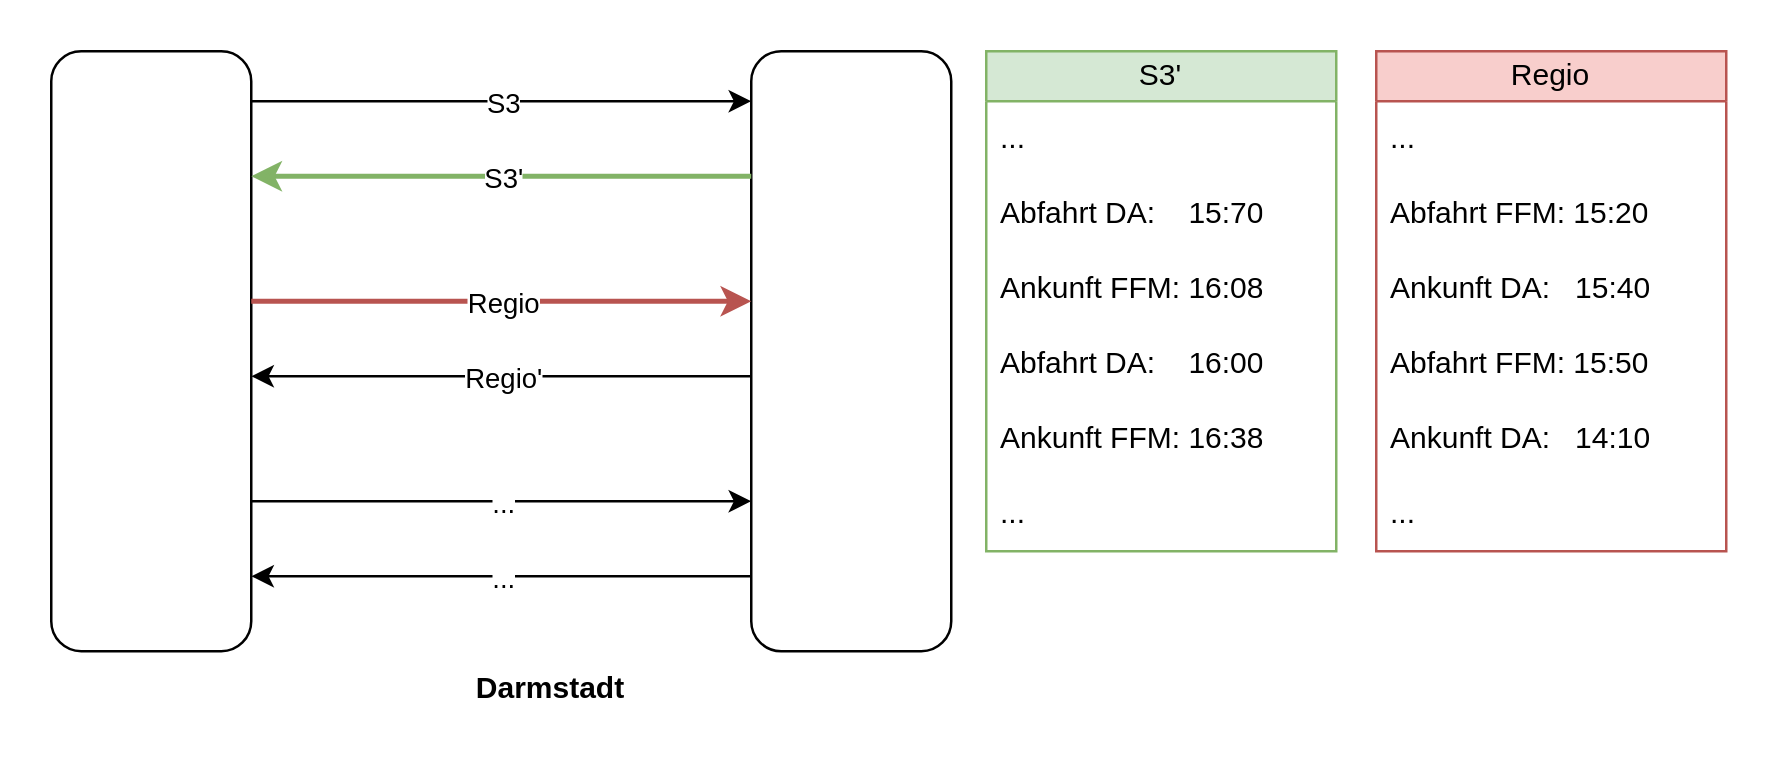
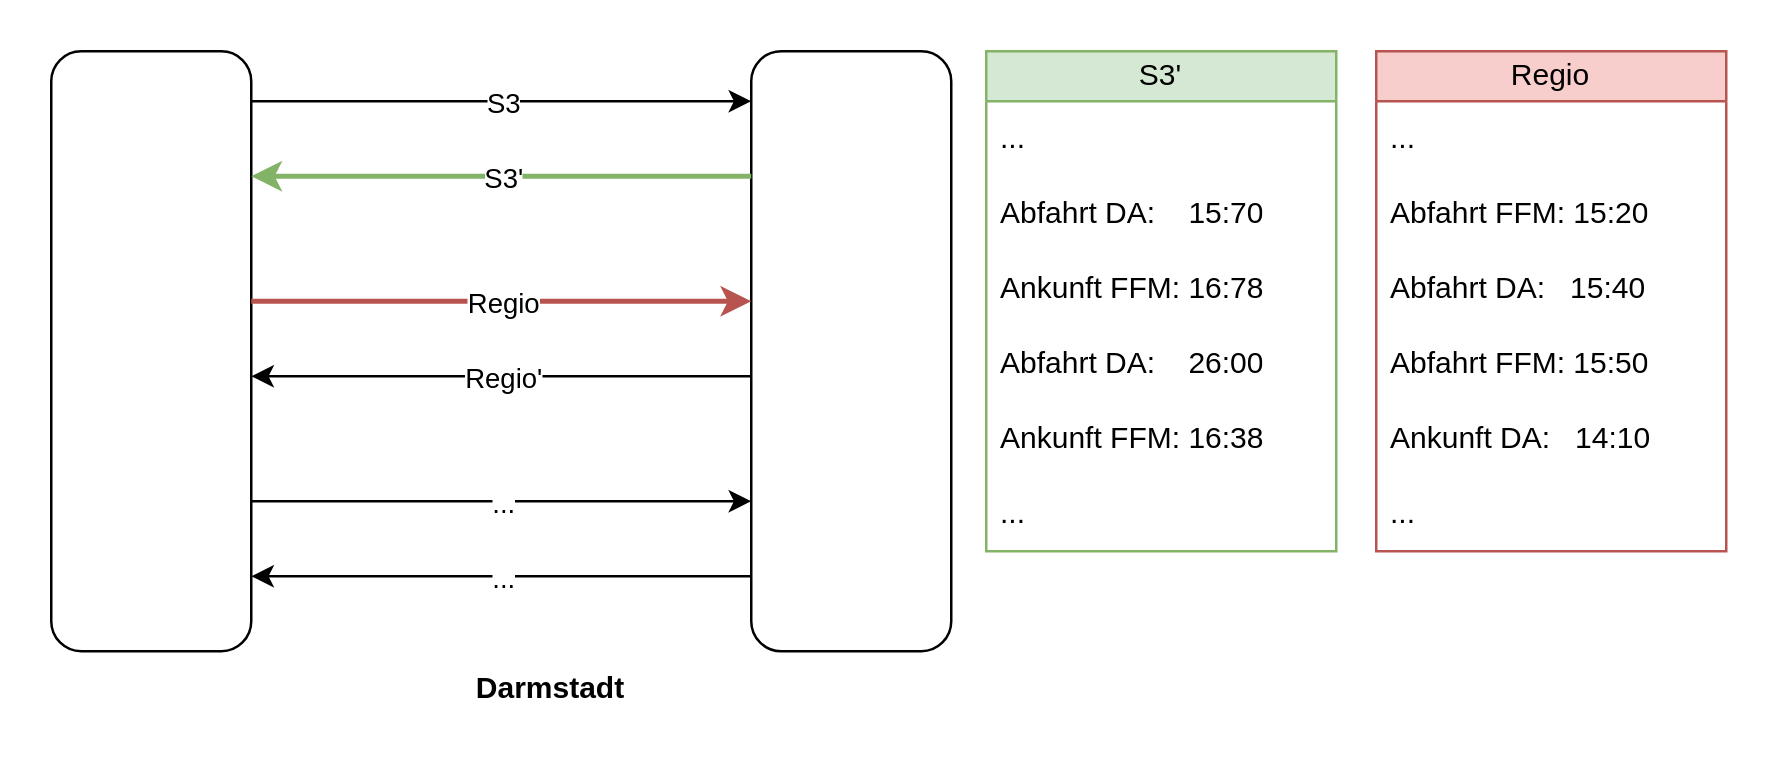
- <mxCell id="15" value="Ankunft FFM: 16:08" style="text;strokeColor=none;fillColor=none;align=left;verticalAlign=middle;spacingLeft=4;spacingRight=4;overflow=hidden;points=[[0,0.5],[1,0.5]];portConstraint=eastwest;rotatable=0;whiteSpace=wrap;html=1;" vertex="1" parent="12"><mxGeometry y="80" width="140" height="30" as="geometry" /></mxCell>
+ <mxCell id="15" value="Ankunft FFM: 16:78" style="text;strokeColor=none;fillColor=none;align=left;verticalAlign=middle;spacingLeft=4;spacingRight=4;overflow=hidden;points=[[0,0.5],[1,0.5]];portConstraint=eastwest;rotatable=0;whiteSpace=wrap;html=1;" vertex="1" parent="12"><mxGeometry y="80" width="140" height="30" as="geometry" /></mxCell>
- <mxCell id="27" value="Ankunft DA:&amp;nbsp; &amp;nbsp;15:40" style="text;strokeColor=none;fillColor=none;align=left;verticalAlign=middle;spacingLeft=4;spacingRight=4;overflow=hidden;points=[[0,0.5],[1,0.5]];portConstraint=eastwest;rotatable=0;whiteSpace=wrap;html=1;" vertex="1" parent="24"><mxGeometry y="80" width="140" height="30" as="geometry" /></mxCell>
+ <mxCell id="27" value="Abfahrt DA:&amp;nbsp; &amp;nbsp;15:40" style="text;strokeColor=none;fillColor=none;align=left;verticalAlign=middle;spacingLeft=4;spacingRight=4;overflow=hidden;points=[[0,0.5],[1,0.5]];portConstraint=eastwest;rotatable=0;whiteSpace=wrap;html=1;" vertex="1" parent="24"><mxGeometry y="80" width="140" height="30" as="geometry" /></mxCell>
- <mxCell id="16" value="Abfahrt DA:&amp;nbsp; &amp;nbsp; 16:00" style="text;strokeColor=none;fillColor=none;align=left;verticalAlign=middle;spacingLeft=4;spacingRight=4;overflow=hidden;points=[[0,0.5],[1,0.5]];portConstraint=eastwest;rotatable=0;whiteSpace=wrap;html=1;" vertex="1" parent="12"><mxGeometry y="110" width="140" height="30" as="geometry" /></mxCell>
+ <mxCell id="16" value="Abfahrt DA:&amp;nbsp; &amp;nbsp; 26:00" style="text;strokeColor=none;fillColor=none;align=left;verticalAlign=middle;spacingLeft=4;spacingRight=4;overflow=hidden;points=[[0,0.5],[1,0.5]];portConstraint=eastwest;rotatable=0;whiteSpace=wrap;html=1;" vertex="1" parent="12"><mxGeometry y="110" width="140" height="30" as="geometry" /></mxCell>
